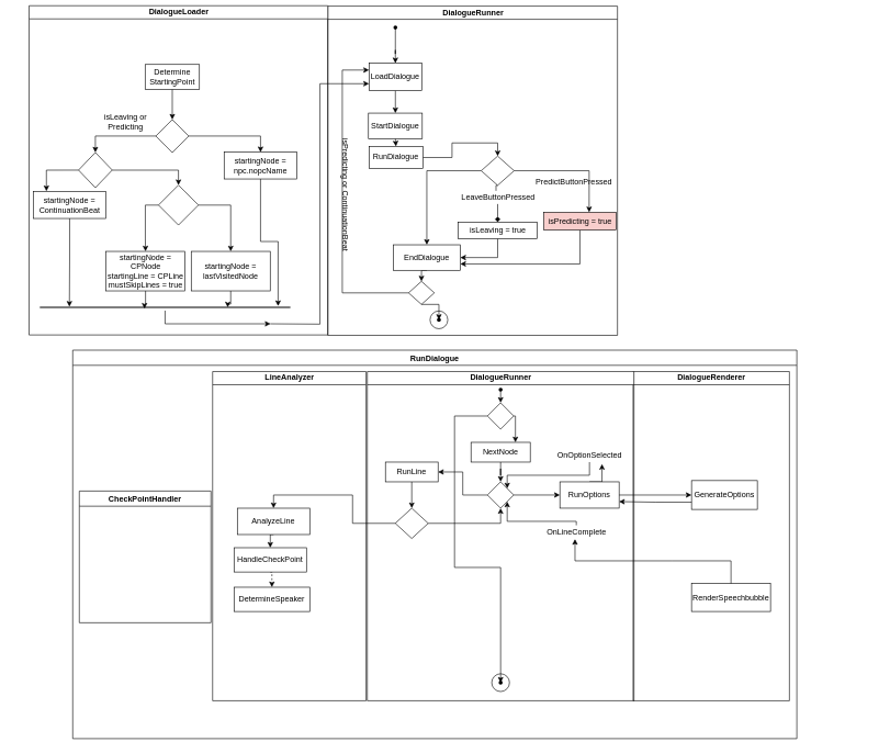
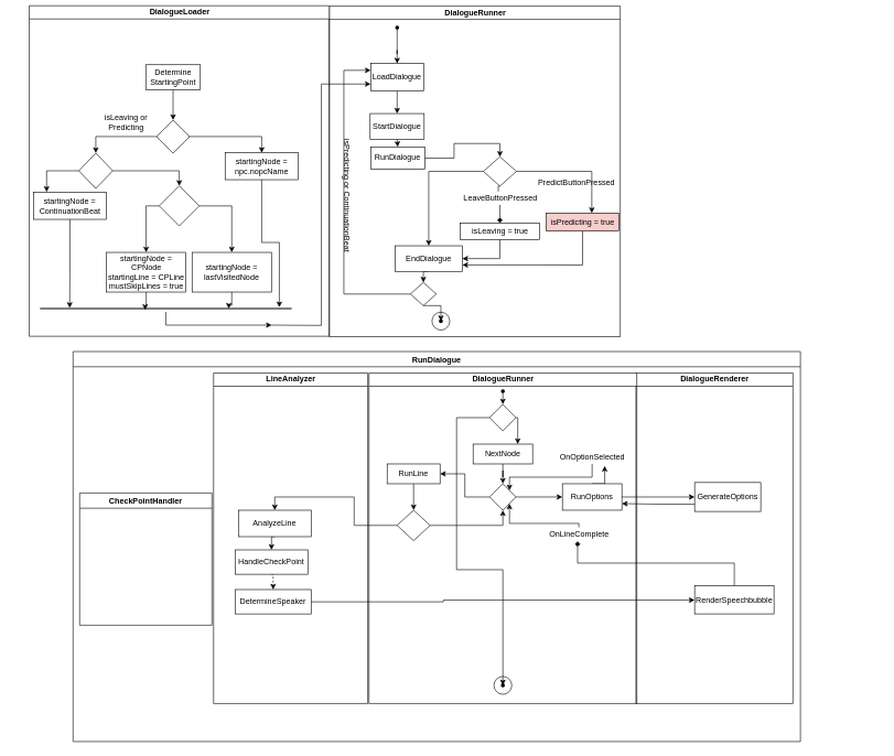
- <mxCell id="91" style="edgeStyle=orthogonalEdgeStyle;rounded=0;orthogonalLoop=1;jettySize=auto;html=1;entryX=0.48;entryY=1.051;entryDx=0;entryDy=0;entryPerimeter=0;" edge="1" parent="54" source="57" target="79"><mxGeometry relative="1" as="geometry"><Array as="points"><mxPoint x="910" y="320" /><mxPoint x="673" y="320" /></Array></mxGeometry></mxCell>
+ <mxCell id="91" style="edgeStyle=orthogonalEdgeStyle;rounded=0;orthogonalLoop=1;jettySize=auto;html=1;entryX=0.48;entryY=1.051;entryDx=0;entryDy=0;entryPerimeter=0;endArrow=diamond;" edge="1" parent="54" source="57" target="79"><mxGeometry relative="1" as="geometry"><Array as="points"><mxPoint x="910" y="320" /><mxPoint x="673" y="320" /></Array></mxGeometry></mxCell>
+ <mxCell id="90" style="edgeStyle=orthogonalEdgeStyle;rounded=0;orthogonalLoop=1;jettySize=auto;html=1;" edge="1" parent="54" source="86" target="57"><mxGeometry relative="1" as="geometry"><Array as="points"><mxPoint x="560" y="379" /><mxPoint x="560" y="376" /></Array></mxGeometry></mxCell>
